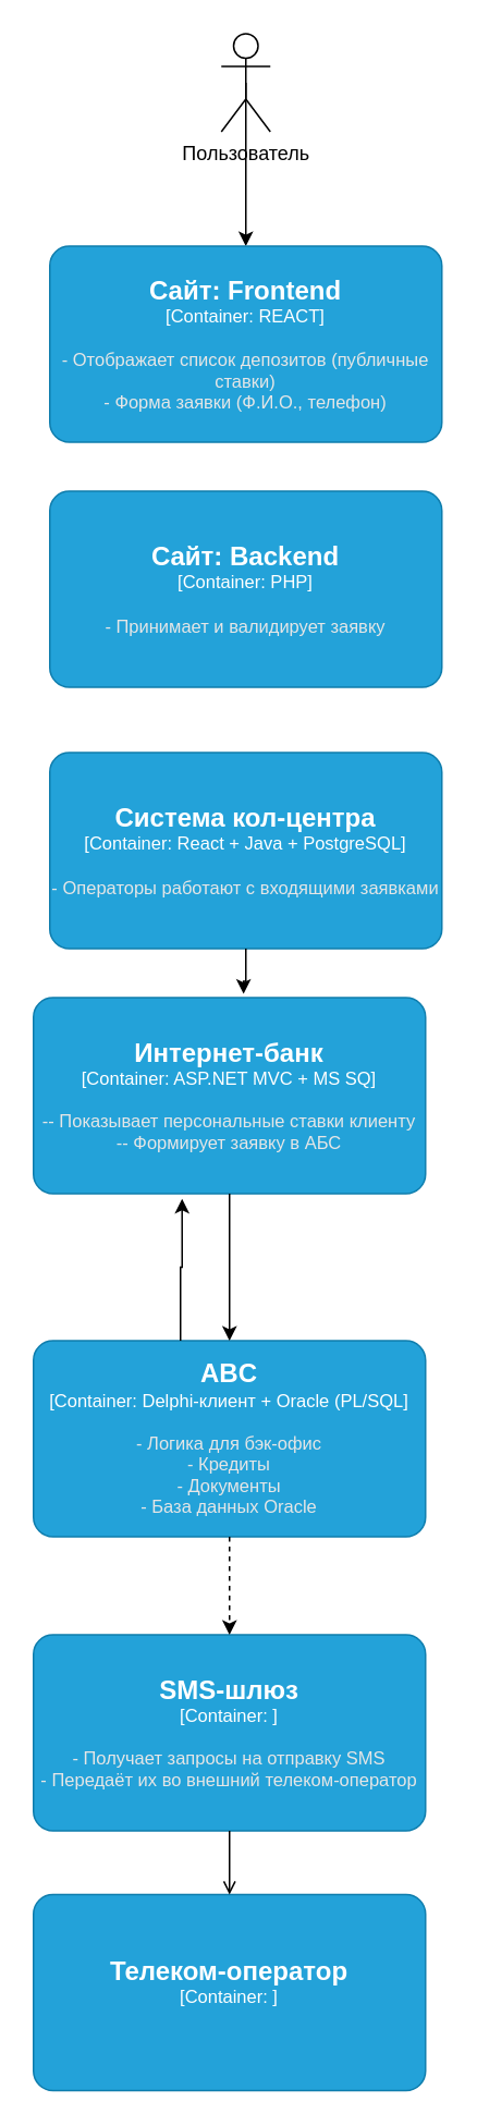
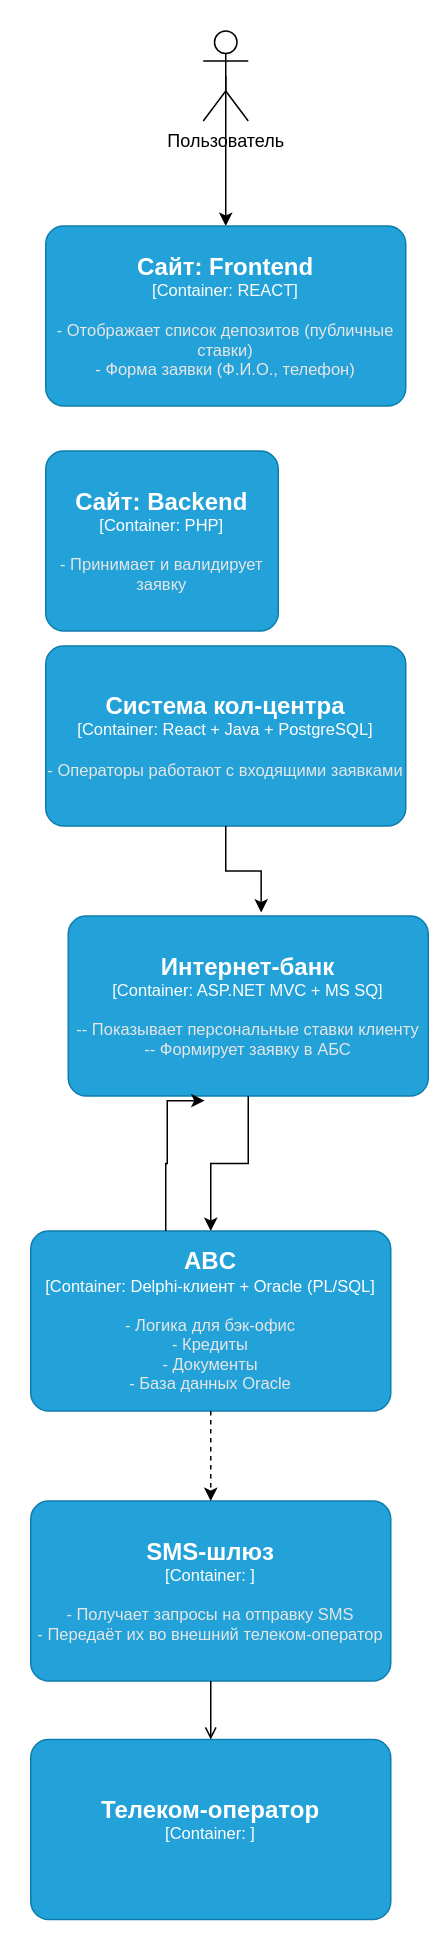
- <mxCell id="2" value="&lt;font style=&quot;font-size: 16px&quot;&gt;&lt;b&gt;Сайт: Backend&lt;/b&gt;&lt;/font&gt;&lt;div&gt;[Container: PHP]&lt;/div&gt;&lt;br&gt;&lt;div&gt;&lt;font style=&quot;font-size: 11px&quot;&gt;&lt;font color=&quot;#E6E6E6&quot;&gt; - Принимает и валидирует заявку   &lt;/font&gt;&lt;/div&gt;" style="rounded=1;whiteSpace=wrap;html=1;fontSize=11;labelBackgroundColor=none;fillColor=#23A2D9;fontColor=#ffffff;align=center;arcSize=10;strokeColor=#0E7DAD;metaEdit=1;resizable=0;points=[[0.25,0,0],[0.5,0,0],[0.75,0,0],[1,0.25,0],[1,0.5,0],[1,0.75,0],[0.75,1,0],[0.5,1,0],[0.25,1,0],[0,0.75,0],[0,0.5,0],[0,0.25,0]];" parent="1" vertex="1"><mxGeometry x="30" y="300" width="240" height="120" as="geometry" /></mxCell>
+ <mxCell id="2" value="&lt;font style=&quot;font-size: 16px&quot;&gt;&lt;b&gt;Сайт: Backend&lt;/b&gt;&lt;/font&gt;&lt;div&gt;[Container: PHP]&lt;/div&gt;&lt;br&gt;&lt;div&gt;&lt;font style=&quot;font-size: 11px&quot;&gt;&lt;font color=&quot;#E6E6E6&quot;&gt; - Принимает и валидирует заявку   &lt;/font&gt;&lt;/div&gt;" style="rounded=1;whiteSpace=wrap;html=1;fontSize=11;labelBackgroundColor=none;fillColor=#23A2D9;fontColor=#ffffff;align=center;arcSize=10;strokeColor=#0E7DAD;metaEdit=1;resizable=0;points=[[0.25,0,0],[0.5,0,0],[0.75,0,0],[1,0.25,0],[1,0.5,0],[1,0.75,0],[0.75,1,0],[0.5,1,0],[0.25,1,0],[0,0.75,0],[0,0.5,0],[0,0.25,0]];" parent="1" vertex="1"><mxGeometry x="30" y="300" width="155" height="120" as="geometry" /></mxCell>
- <mxCell id="4" value="&lt;font style=&quot;font-size: 16px&quot;&gt;&lt;b&gt;Система кол-центра&lt;/b&gt;&lt;/font&gt;&lt;div&gt;[Container: React + Java + PostgreSQL]&lt;/div&gt;&lt;br&gt;&lt;div&gt;&lt;font style=&quot;font-size: 11px&quot;&gt;&lt;font color=&quot;#E6E6E6&quot;&gt;- Операторы работают с входящими заявками&lt;/font&gt;&lt;/div&gt;" style="rounded=1;whiteSpace=wrap;html=1;fontSize=11;labelBackgroundColor=none;fillColor=#23A2D9;fontColor=#ffffff;align=center;arcSize=10;strokeColor=#0E7DAD;metaEdit=1;resizable=0;points=[[0.25,0,0],[0.5,0,0],[0.75,0,0],[1,0.25,0],[1,0.5,0],[1,0.75,0],[0.75,1,0],[0.5,1,0],[0.25,1,0],[0,0.75,0],[0,0.5,0],[0,0.25,0]];" parent="1" vertex="1"><mxGeometry x="30" y="460" width="240" height="120" as="geometry" /></mxCell>
+ <mxCell id="4" value="&lt;font style=&quot;font-size: 16px&quot;&gt;&lt;b&gt;Система кол-центра&lt;/b&gt;&lt;/font&gt;&lt;div&gt;[Container: React + Java + PostgreSQL]&lt;/div&gt;&lt;br&gt;&lt;div&gt;&lt;font style=&quot;font-size: 11px&quot;&gt;&lt;font color=&quot;#E6E6E6&quot;&gt;- Операторы работают с входящими заявками&lt;/font&gt;&lt;/div&gt;" style="rounded=1;whiteSpace=wrap;html=1;fontSize=11;labelBackgroundColor=none;fillColor=#23A2D9;fontColor=#ffffff;align=center;arcSize=10;strokeColor=#0E7DAD;metaEdit=1;resizable=0;points=[[0.25,0,0],[0.5,0,0],[0.75,0,0],[1,0.25,0],[1,0.5,0],[1,0.75,0],[0.75,1,0],[0.5,1,0],[0.25,1,0],[0,0.75,0],[0,0.5,0],[0,0.25,0]];" parent="1" vertex="1"><mxGeometry x="30" y="430" width="240" height="120" as="geometry" /></mxCell>
- <mxCell id="3" value="&lt;font style=&quot;font-size: 16px&quot;&gt;&lt;b&gt;Интернет-банк&lt;/b&gt;&lt;/font&gt;&lt;div&gt;[Container: ASP.NET MVC + MS SQ]&lt;/div&gt;&lt;br&gt;&lt;div&gt;&lt;font style=&quot;font-size: 11px&quot;&gt;&lt;font color=&quot;#E6E6E6&quot;&gt;-- Показывает персональные ставки клиенту&#10;-- Формирует заявку в АБС  &lt;/font&gt;&lt;/div&gt;" style="rounded=1;whiteSpace=wrap;html=1;fontSize=11;labelBackgroundColor=none;fillColor=#23A2D9;fontColor=#ffffff;align=center;arcSize=10;strokeColor=#0E7DAD;metaEdit=1;resizable=0;points=[[0.25,0,0],[0.5,0,0],[0.75,0,0],[1,0.25,0],[1,0.5,0],[1,0.75,0],[0.75,1,0],[0.5,1,0],[0.25,1,0],[0,0.75,0],[0,0.5,0],[0,0.25,0]];" parent="1" vertex="1"><mxGeometry x="20" y="610" width="240" height="120" as="geometry" /></mxCell>
+ <mxCell id="3" value="&lt;font style=&quot;font-size: 16px&quot;&gt;&lt;b&gt;Интернет-банк&lt;/b&gt;&lt;/font&gt;&lt;div&gt;[Container: ASP.NET MVC + MS SQ]&lt;/div&gt;&lt;br&gt;&lt;div&gt;&lt;font style=&quot;font-size: 11px&quot;&gt;&lt;font color=&quot;#E6E6E6&quot;&gt;-- Показывает персональные ставки клиенту&#10;-- Формирует заявку в АБС  &lt;/font&gt;&lt;/div&gt;" style="rounded=1;whiteSpace=wrap;html=1;fontSize=11;labelBackgroundColor=none;fillColor=#23A2D9;fontColor=#ffffff;align=center;arcSize=10;strokeColor=#0E7DAD;metaEdit=1;resizable=0;points=[[0.25,0,0],[0.5,0,0],[0.75,0,0],[1,0.25,0],[1,0.5,0],[1,0.75,0],[0.75,1,0],[0.5,1,0],[0.25,1,0],[0,0.75,0],[0,0.5,0],[0,0.25,0]];" parent="1" vertex="1"><mxGeometry x="45" y="610" width="240" height="120" as="geometry" /></mxCell>
